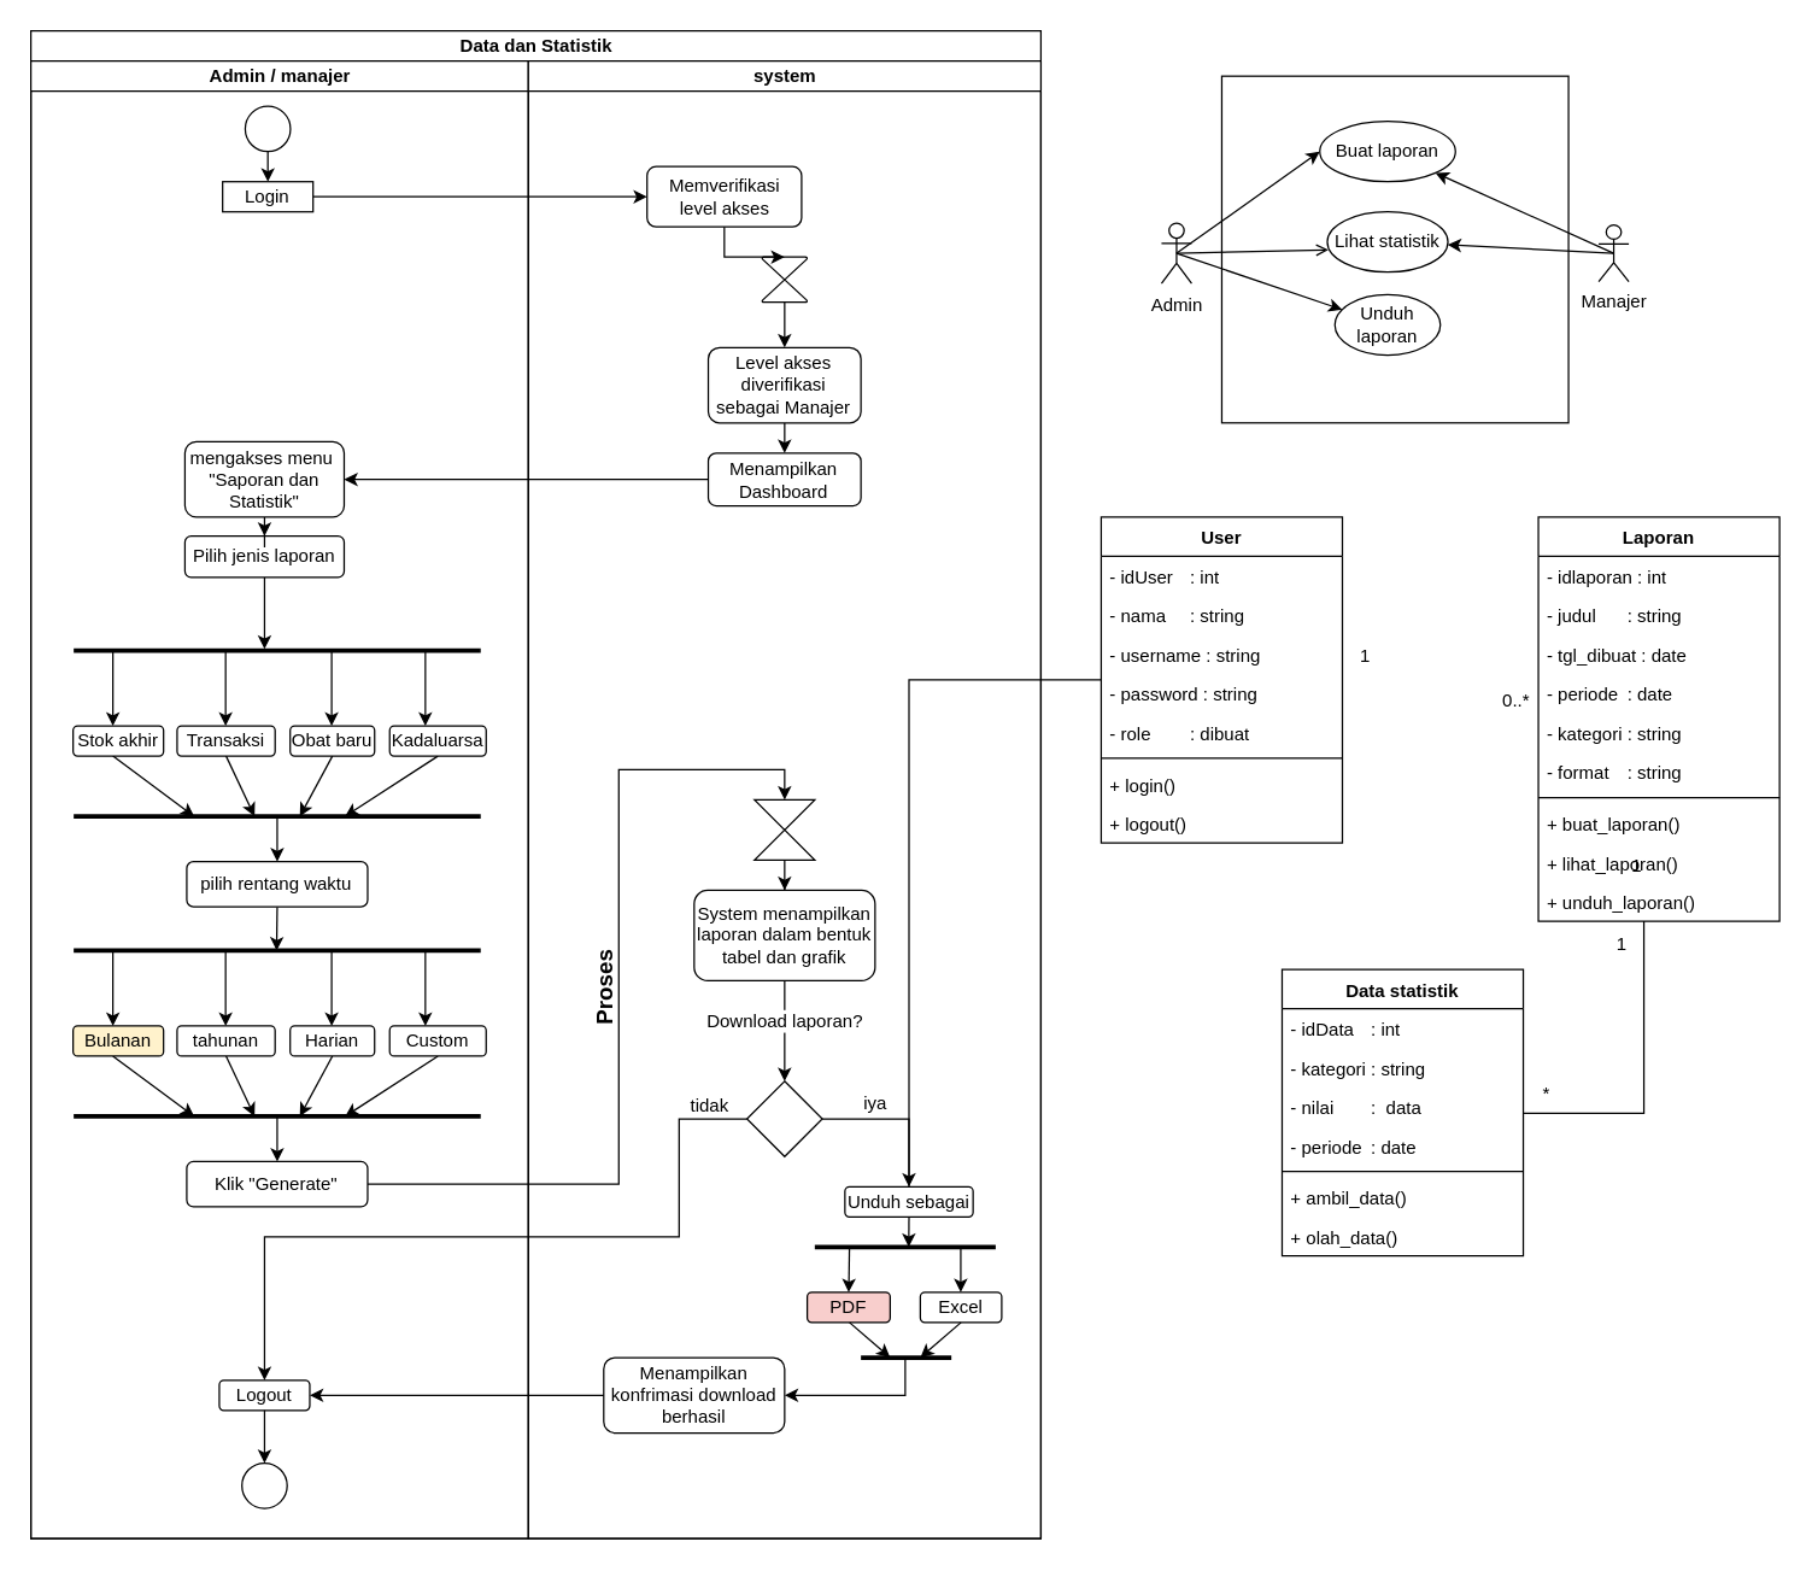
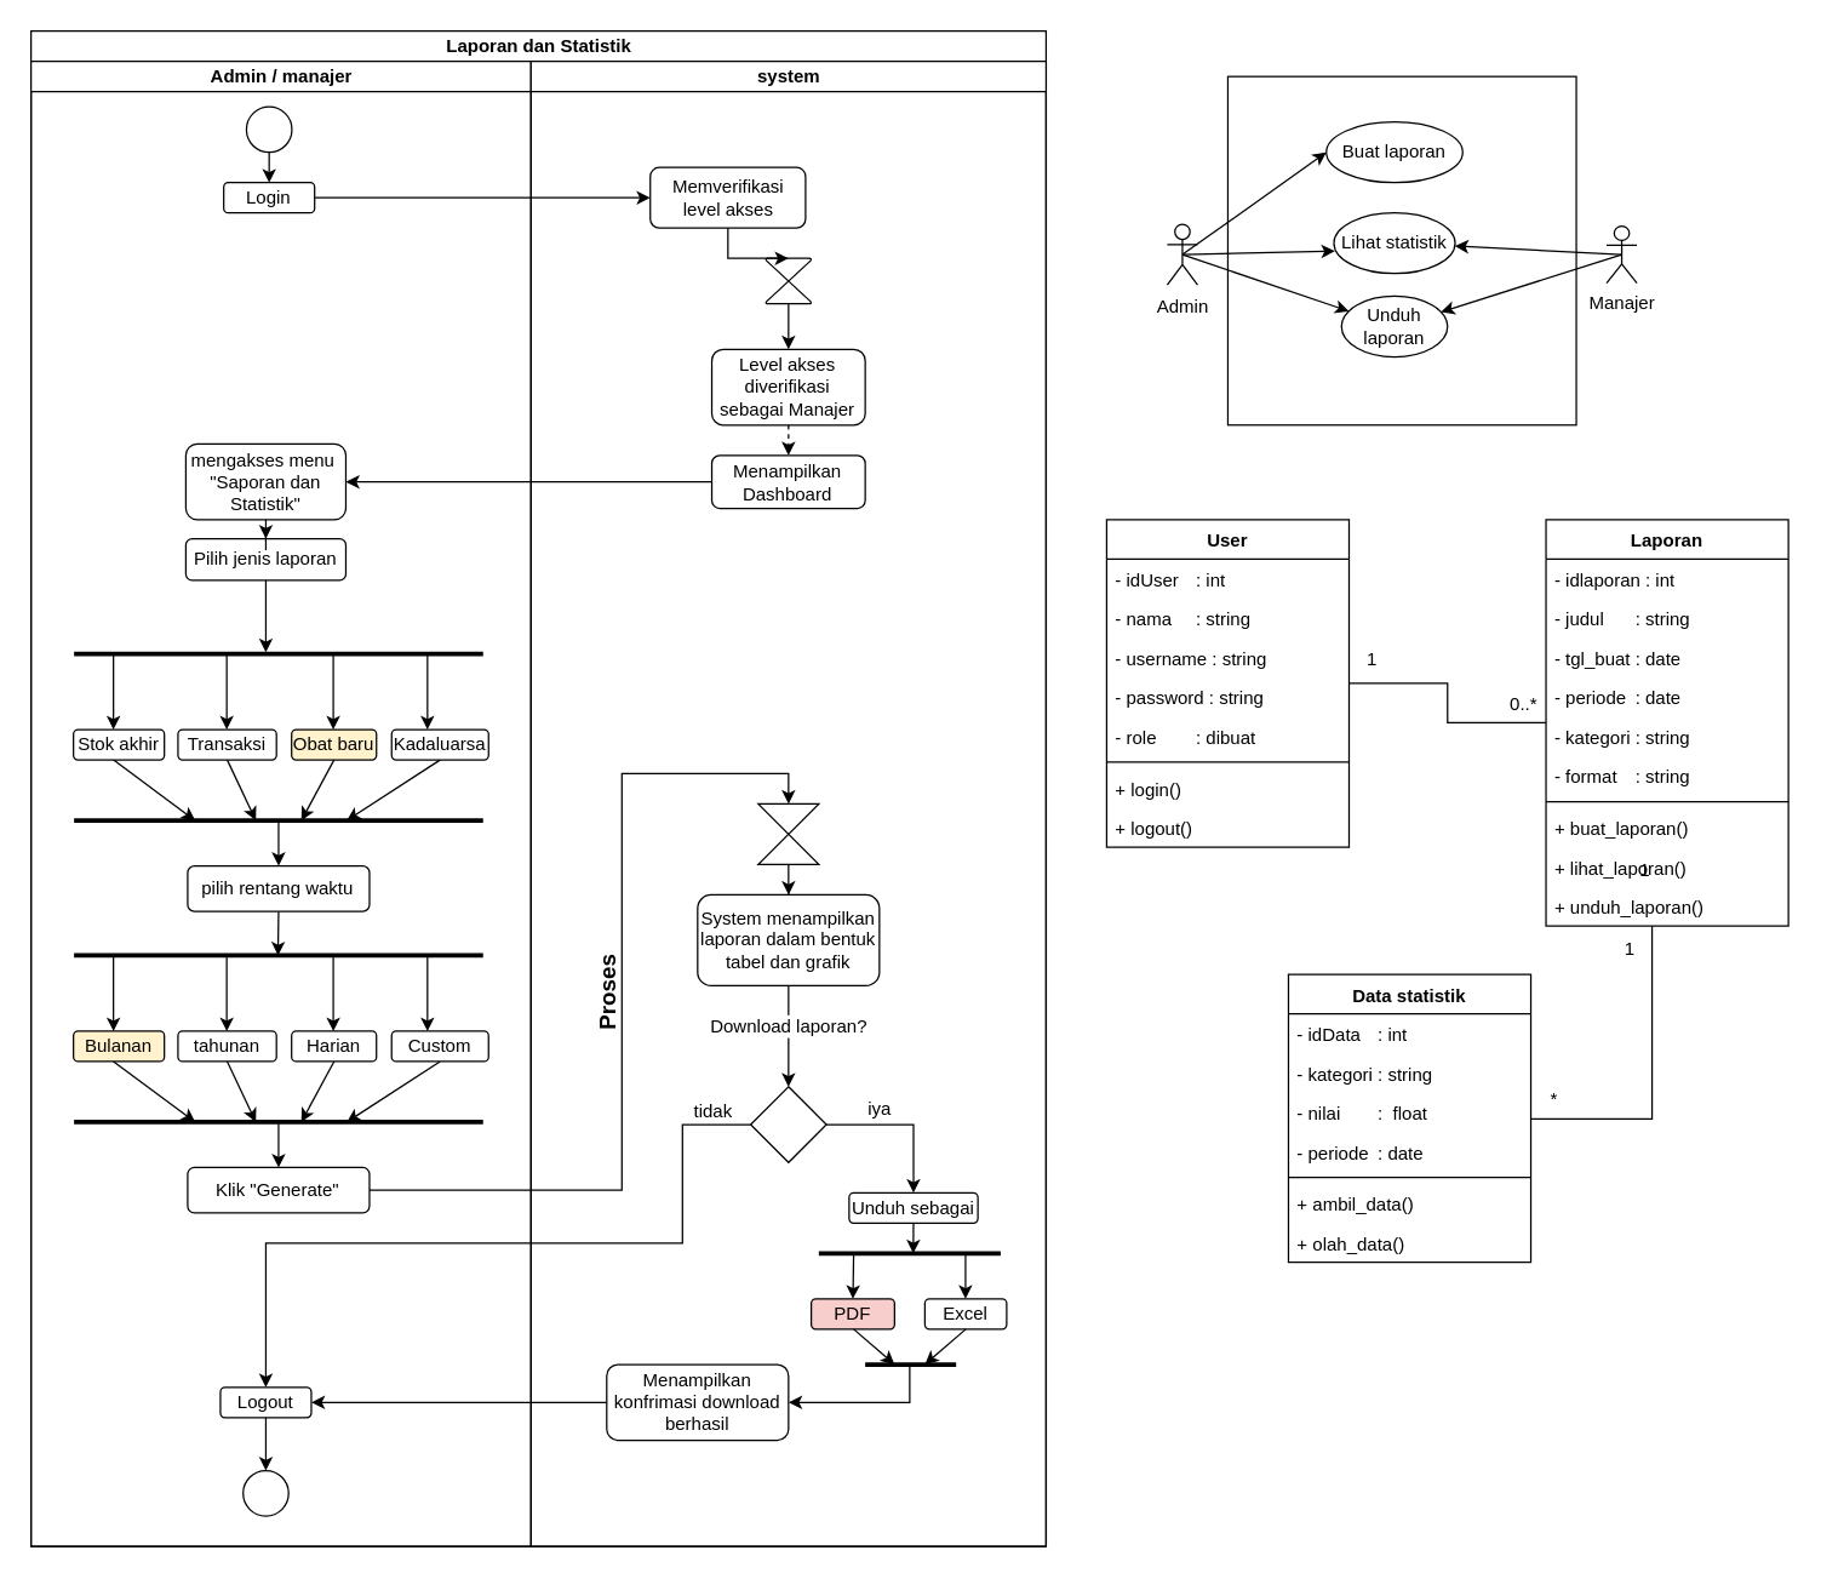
- <mxCell id="2" value="Data dan Statistik" style="swimlane;childLayout=stackLayout;resizeParent=1;resizeParentMax=0;startSize=20;html=1;" parent="1" vertex="1"><mxGeometry x="20" y="20" width="670" height="1000" as="geometry" /></mxCell>
+ <mxCell id="2" value="Laporan dan Statistik" style="swimlane;childLayout=stackLayout;resizeParent=1;resizeParentMax=0;startSize=20;html=1;" parent="1" vertex="1"><mxGeometry x="20" y="20" width="670" height="1000" as="geometry" /></mxCell>
- <mxCell id="74" value="Login" style="whiteSpace=wrap;html=1;rounded=0;" parent="1" vertex="1"><mxGeometry x="147.19" y="120" width="60" height="20" as="geometry" /></mxCell>
+ <mxCell id="74" value="Login" style="rounded=1;whiteSpace=wrap;html=1;" parent="1" vertex="1"><mxGeometry x="147.19" y="120" width="60" height="20" as="geometry" /></mxCell>
- <mxCell id="84" style="rounded=0;orthogonalLoop=1;jettySize=auto;html=1;exitX=0.5;exitY=0.5;exitDx=0;exitDy=0;exitPerimeter=0;" edge="1" parent="1" source="85" target="92"><mxGeometry relative="1" as="geometry" /></mxCell>
+ <mxCell id="84" style="rounded=0;orthogonalLoop=1;jettySize=auto;html=1;exitX=0.5;exitY=0.5;exitDx=0;exitDy=0;exitPerimeter=0;" edge="1" parent="1" source="85" target="90"><mxGeometry relative="1" as="geometry" /></mxCell>
- <mxCell id="91" style="rounded=0;orthogonalLoop=1;jettySize=auto;html=1;exitX=0.5;exitY=0.5;exitDx=0;exitDy=0;exitPerimeter=0;entryX=0.009;entryY=0.63;entryDx=0;entryDy=0;entryPerimeter=0;endArrow=open;" edge="1" parent="1" source="88" target="89"><mxGeometry relative="1" as="geometry" /></mxCell>
+ <mxCell id="91" style="rounded=0;orthogonalLoop=1;jettySize=auto;html=1;exitX=0.5;exitY=0.5;exitDx=0;exitDy=0;exitPerimeter=0;entryX=0.009;entryY=0.63;entryDx=0;entryDy=0;entryPerimeter=0;" edge="1" parent="1" source="88" target="89"><mxGeometry relative="1" as="geometry" /></mxCell>
- <mxCell id="42" style="edgeStyle=orthogonalEdgeStyle;rounded=0;orthogonalLoop=1;jettySize=auto;html=1;exitX=0.5;exitY=1;exitDx=0;exitDy=0;entryX=0.5;entryY=0;entryDx=0;entryDy=0;" parent="40" source="43" target="44" edge="1"><mxGeometry relative="1" as="geometry" /></mxCell>
+ <mxCell id="42" style="edgeStyle=orthogonalEdgeStyle;rounded=0;orthogonalLoop=1;jettySize=auto;html=1;exitX=0.5;exitY=1;exitDx=0;exitDy=0;entryX=0.5;entryY=0;entryDx=0;entryDy=0;dashed=1;" parent="40" source="43" target="44" edge="1"><mxGeometry relative="1" as="geometry" /></mxCell>
- <mxCell id="107" value="- tgl_dibuat : date" style="text;strokeColor=none;fillColor=none;align=left;verticalAlign=top;spacingLeft=4;spacingRight=4;overflow=hidden;rotatable=0;points=[[0,0.5],[1,0.5]];portConstraint=eastwest;whiteSpace=wrap;html=1;" vertex="1" parent="104"><mxGeometry y="78" width="160" height="26" as="geometry" /></mxCell>
+ <mxCell id="107" value="- tgl_buat : date" style="text;strokeColor=none;fillColor=none;align=left;verticalAlign=top;spacingLeft=4;spacingRight=4;overflow=hidden;rotatable=0;points=[[0,0.5],[1,0.5]];portConstraint=eastwest;whiteSpace=wrap;html=1;" vertex="1" parent="104"><mxGeometry y="78" width="160" height="26" as="geometry" /></mxCell>
- <mxCell id="11" value="Obat baru" style="rounded=1;whiteSpace=wrap;html=1;" parent="3" vertex="1"><mxGeometry x="172" y="441" width="56.01" height="20" as="geometry" /></mxCell>
+ <mxCell id="11" value="Obat baru" style="rounded=1;whiteSpace=wrap;html=1;fillColor=#fff2cc;" parent="3" vertex="1"><mxGeometry x="172" y="441" width="56.01" height="20" as="geometry" /></mxCell>
- <mxCell id="93" style="edgeStyle=orthogonalEdgeStyle;rounded=0;orthogonalLoop=1;jettySize=auto;html=1;endArrow=none;startFill=0;" edge="1" parent="1" source="94" target="56"><mxGeometry relative="1" as="geometry" /></mxCell>
+ <mxCell id="93" style="edgeStyle=orthogonalEdgeStyle;rounded=0;orthogonalLoop=1;jettySize=auto;html=1;endArrow=none;startFill=0;" edge="1" parent="1" source="94" target="104"><mxGeometry relative="1" as="geometry" /></mxCell>
- <mxCell id="118" value="- nilai&lt;span style=&quot;white-space: pre;&quot;&gt;&#09;&lt;/span&gt;:&amp;nbsp; data" style="text;strokeColor=none;fillColor=none;align=left;verticalAlign=top;spacingLeft=4;spacingRight=4;overflow=hidden;rotatable=0;points=[[0,0.5],[1,0.5]];portConstraint=eastwest;whiteSpace=wrap;html=1;" vertex="1" parent="115"><mxGeometry y="78" width="160" height="26" as="geometry" /></mxCell>
+ <mxCell id="118" value="- nilai&lt;span style=&quot;white-space: pre;&quot;&gt;&#09;&lt;/span&gt;:&amp;nbsp; float" style="text;strokeColor=none;fillColor=none;align=left;verticalAlign=top;spacingLeft=4;spacingRight=4;overflow=hidden;rotatable=0;points=[[0,0.5],[1,0.5]];portConstraint=eastwest;whiteSpace=wrap;html=1;" vertex="1" parent="115"><mxGeometry y="78" width="160" height="26" as="geometry" /></mxCell>
